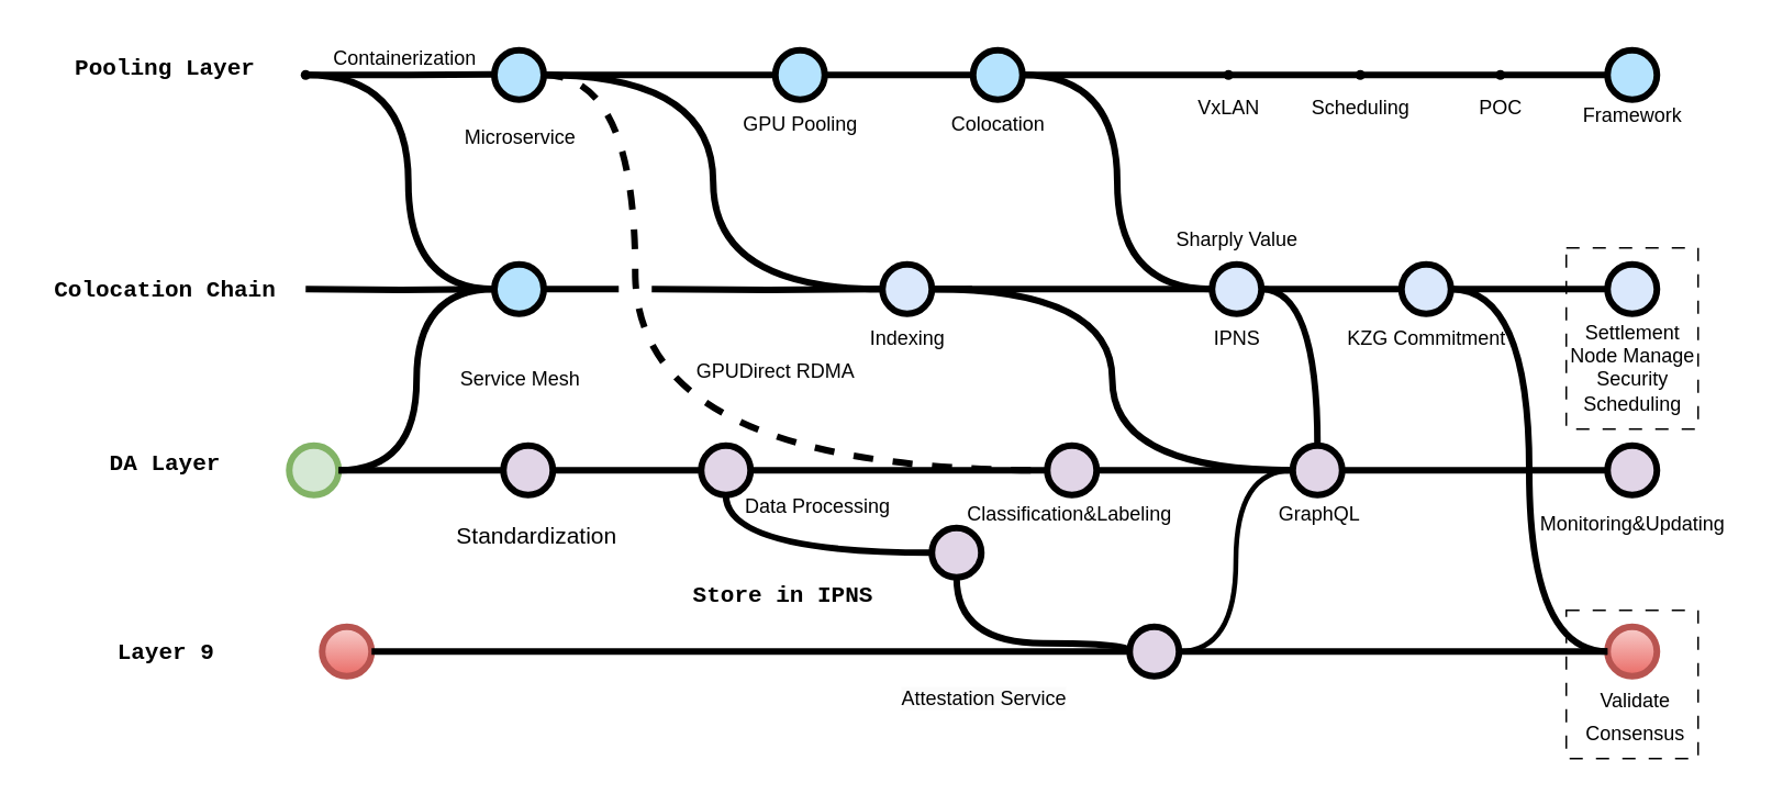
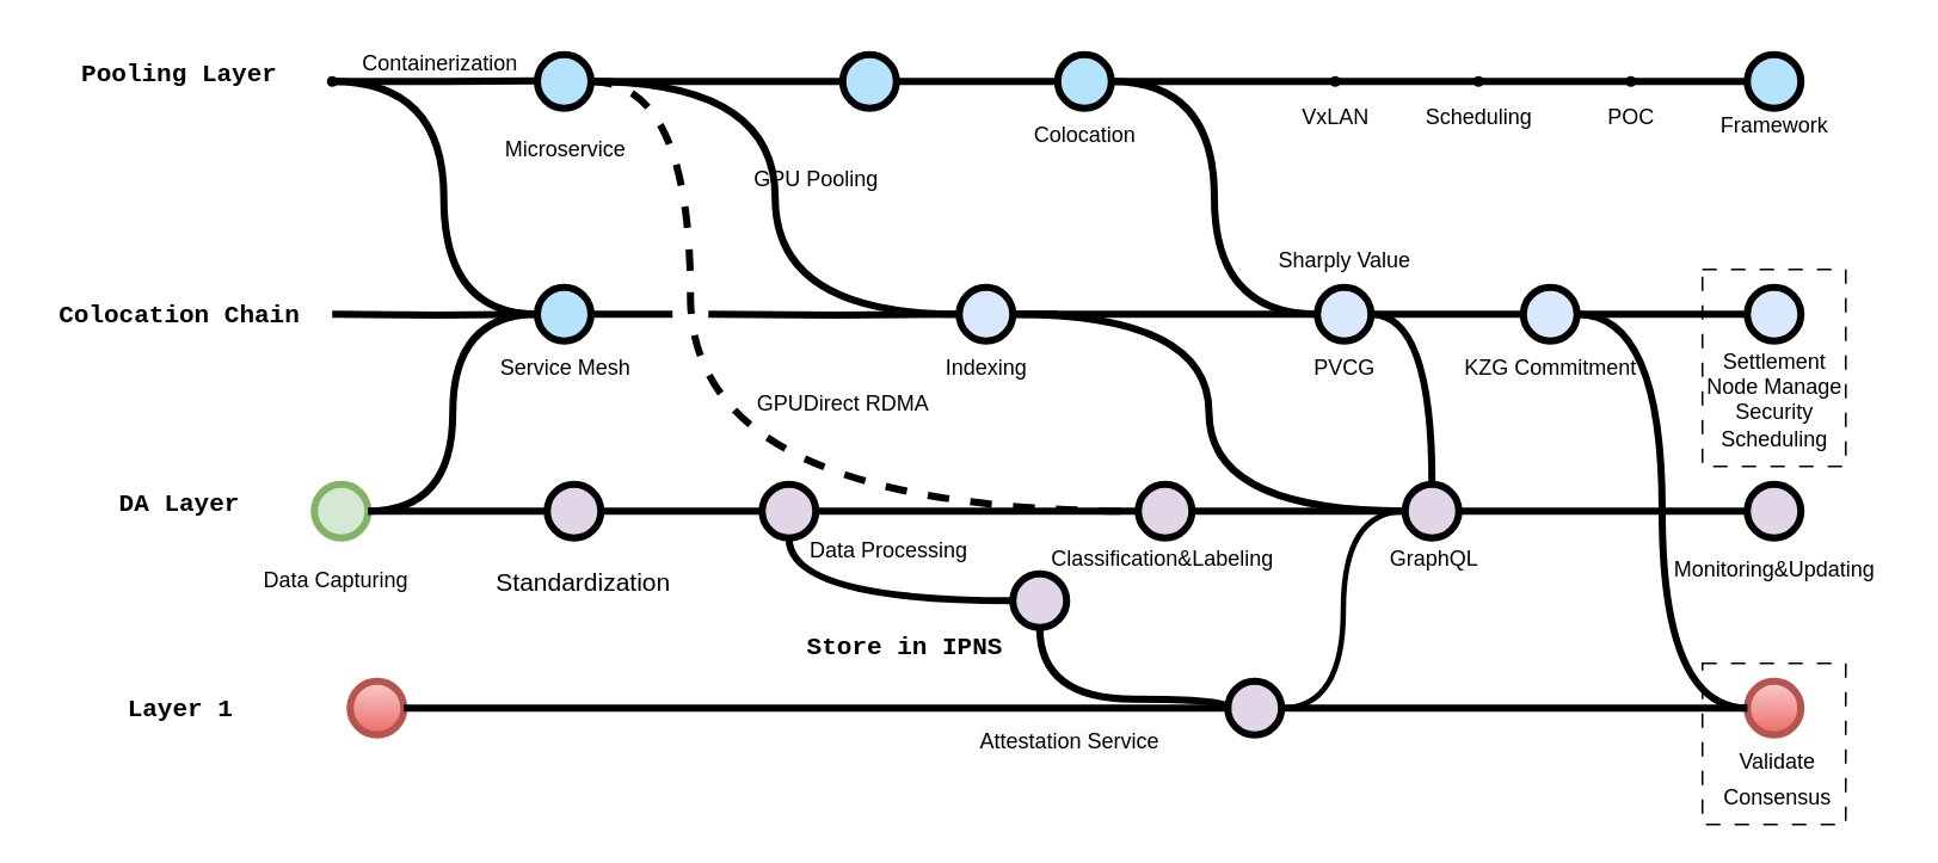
- <mxCell id="42" value="GPU Pooling" style="text;html=1;align=center;verticalAlign=middle;resizable=0;points=[];autosize=1;strokeColor=none;fillColor=none;" vertex="1" parent="1"><mxGeometry x="440" y="60" width="90" height="30" as="geometry" /></mxCell>
+ <mxCell id="42" value="GPU Pooling" style="text;html=1;align=center;verticalAlign=middle;resizable=0;points=[];autosize=1;strokeColor=none;fillColor=none;" vertex="1" parent="1"><mxGeometry x="410" y="85" width="90" height="30" as="geometry" /></mxCell>
- <mxCell id="70" value="IPNS" style="text;html=1;align=center;verticalAlign=middle;resizable=0;points=[];autosize=1;strokeColor=none;fillColor=none;" vertex="1" parent="1"><mxGeometry x="720" y="190" width="60" height="30" as="geometry" /></mxCell>
+ <mxCell id="70" value="PVCG" style="text;html=1;align=center;verticalAlign=middle;resizable=0;points=[];autosize=1;strokeColor=none;fillColor=none;" vertex="1" parent="1"><mxGeometry x="720" y="190" width="60" height="30" as="geometry" /></mxCell>
- <mxCell id="48" value="Service Mesh" style="text;html=1;align=center;verticalAlign=middle;resizable=0;points=[];autosize=1;strokeColor=none;fillColor=none;" vertex="1" parent="1"><mxGeometry x="264.5" y="215" width="100" height="30" as="geometry" /></mxCell>
+ <mxCell id="48" value="Service Mesh" style="text;html=1;align=center;verticalAlign=middle;resizable=0;points=[];autosize=1;strokeColor=none;fillColor=none;" vertex="1" parent="1"><mxGeometry x="264.5" y="190" width="100" height="30" as="geometry" /></mxCell>
+ <mxCell id="22" value="Data Capturing" style="text;whiteSpace=wrap;" vertex="1" parent="1"><mxGeometry x="145" y="310" width="90" height="30" as="geometry" /></mxCell>
- <mxCell id="27" value="Store in IPNS" style="text;html=1;strokeColor=none;fillColor=none;align=center;verticalAlign=middle;whiteSpace=wrap;overflow=hidden;fontSize=14;fontStyle=1;fontFamily=Courier New;" vertex="1" parent="1"><mxGeometry x="415" y="350" width="120" height="20" as="geometry" /></mxCell>
+ <mxCell id="27" value="Store in IPNS" style="text;html=1;strokeColor=none;fillColor=none;align=center;verticalAlign=middle;whiteSpace=wrap;overflow=hidden;fontSize=14;fontStyle=1;fontFamily=Courier New;" vertex="1" parent="1"><mxGeometry x="445" y="350" width="120" height="20" as="geometry" /></mxCell>
- <mxCell id="20" value="Layer 9" style="text;html=1;strokeColor=none;fillColor=none;align=center;verticalAlign=middle;whiteSpace=wrap;overflow=hidden;fontSize=14;fontStyle=1;fontFamily=Courier New;" vertex="1" parent="1"><mxGeometry x="47.5" y="385" width="105" height="20" as="geometry" /></mxCell>
+ <mxCell id="20" value="Layer 1" style="text;html=1;strokeColor=none;fillColor=none;align=center;verticalAlign=middle;whiteSpace=wrap;overflow=hidden;fontSize=14;fontStyle=1;fontFamily=Courier New;" vertex="1" parent="1"><mxGeometry x="47.5" y="385" width="105" height="20" as="geometry" /></mxCell>
- <mxCell id="33" value="&lt;span style=&quot;color: rgb(0, 0, 0); font-family: Helvetica; font-size: 12px; font-style: normal; font-variant-ligatures: normal; font-variant-caps: normal; font-weight: 400; letter-spacing: normal; orphans: 2; text-align: left; text-indent: 0px; text-transform: none; widows: 2; word-spacing: 0px; -webkit-text-stroke-width: 0px; white-space: normal; background-color: rgb(251, 251, 251); text-decoration-thickness: initial; text-decoration-style: initial; text-decoration-color: initial; display: inline !important; float: none;&quot;&gt;Attestation Service&lt;/span&gt;" style="text;whiteSpace=wrap;html=1;" vertex="1" parent="1"><mxGeometry x="545" y="410" width="110" height="40" as="geometry" /></mxCell>
+ <mxCell id="33" value="&lt;span style=&quot;color: rgb(0, 0, 0); font-family: Helvetica; font-size: 12px; font-style: normal; font-variant-ligatures: normal; font-variant-caps: normal; font-weight: 400; letter-spacing: normal; orphans: 2; text-align: left; text-indent: 0px; text-transform: none; widows: 2; word-spacing: 0px; -webkit-text-stroke-width: 0px; white-space: normal; background-color: rgb(251, 251, 251); text-decoration-thickness: initial; text-decoration-style: initial; text-decoration-color: initial; display: inline !important; float: none;&quot;&gt;Attestation Service&lt;/span&gt;" style="text;whiteSpace=wrap;html=1;" vertex="1" parent="1"><mxGeometry x="545" y="400" width="110" height="40" as="geometry" /></mxCell>
